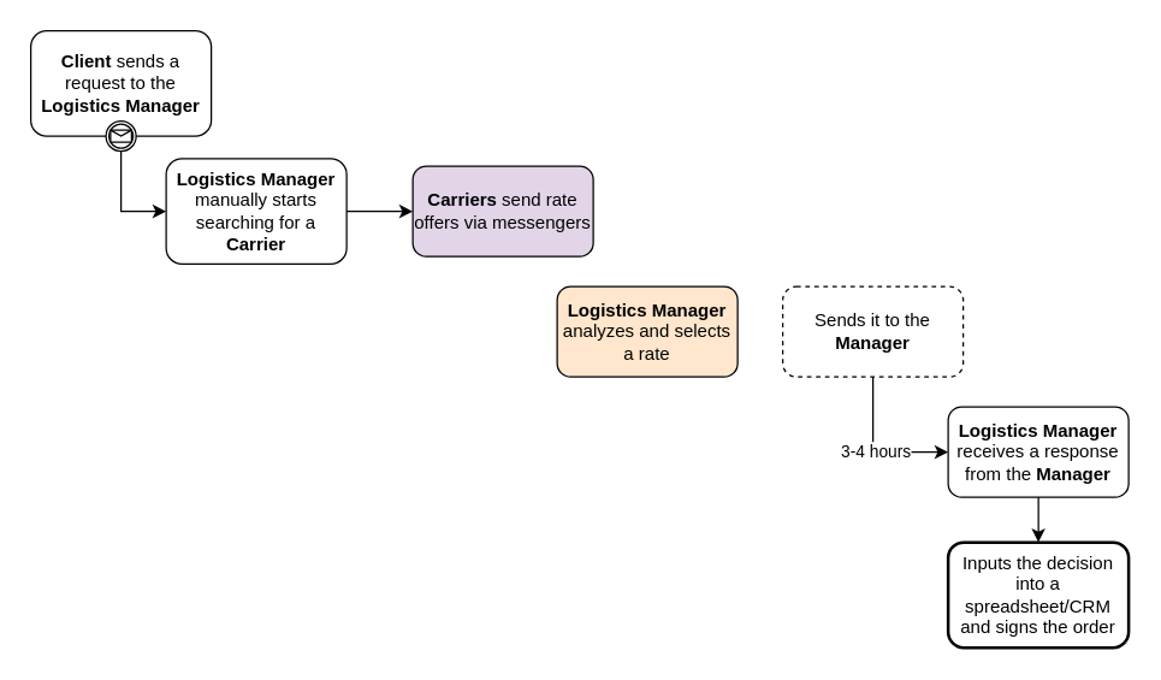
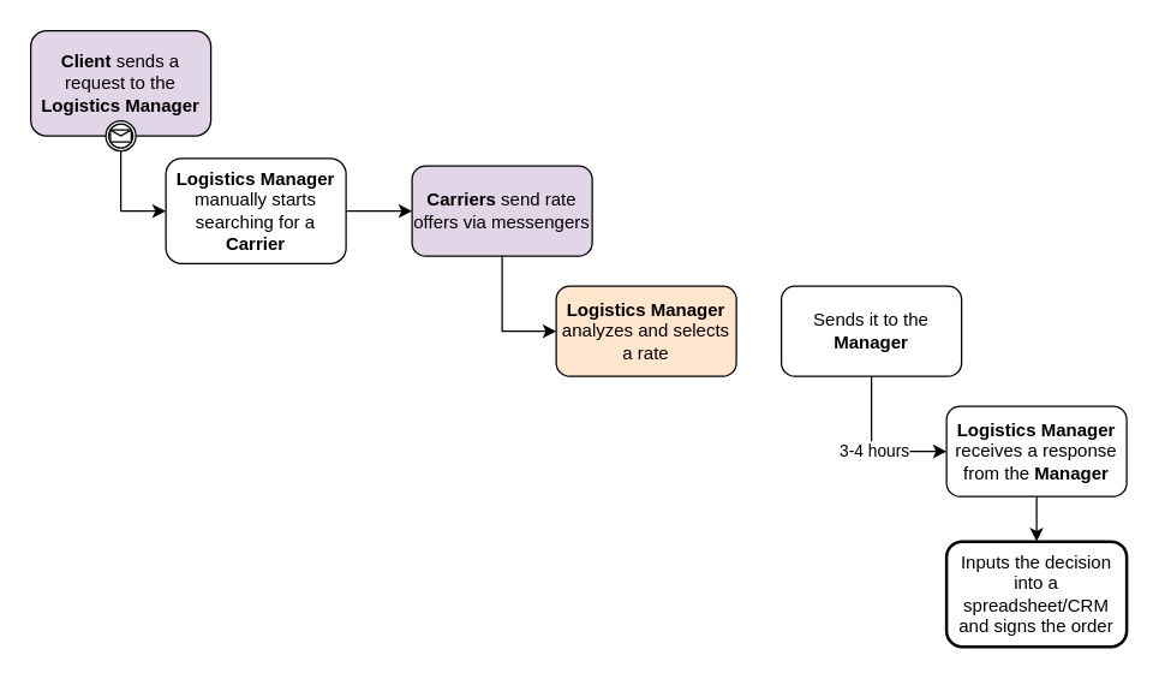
- <mxCell id="2" value="&lt;strong data-end=&quot;62&quot; data-start=&quot;52&quot;&gt;Client&lt;/strong&gt; sends a request to the &lt;strong data-end=&quot;107&quot; data-start=&quot;86&quot;&gt;Logistics Manager&lt;/strong&gt;" style="rounded=1;whiteSpace=wrap;html=1;" vertex="1" parent="1"><mxGeometry x="20" y="20" width="120" height="70" as="geometry" /></mxCell>
+ <mxCell id="2" value="&lt;strong data-end=&quot;62&quot; data-start=&quot;52&quot;&gt;Client&lt;/strong&gt; sends a request to the &lt;strong data-end=&quot;107&quot; data-start=&quot;86&quot;&gt;Logistics Manager&lt;/strong&gt;" style="rounded=1;whiteSpace=wrap;html=1;fillColor=#e1d5e7;" vertex="1" parent="1"><mxGeometry x="20" y="20" width="120" height="70" as="geometry" /></mxCell>
+ <mxCell id="9" value="" style="endArrow=classic;html=1;rounded=0;exitX=0.5;exitY=1;exitDx=0;exitDy=0;entryX=0;entryY=0.5;entryDx=0;entryDy=0;" edge="1" parent="1" source="6" target="8"><mxGeometry width="50" height="50" relative="1" as="geometry"><mxPoint x="310" y="220" as="sourcePoint" /><mxPoint x="360" y="170" as="targetPoint" /><Array as="points"><mxPoint x="334" y="220" /></Array></mxGeometry></mxCell>
- <mxCell id="10" value="&lt;p data-end=&quot;300&quot; data-start=&quot;273&quot;&gt;Sends it to the &lt;strong data-end=&quot;300&quot; data-start=&quot;289&quot;&gt;Manager&lt;/strong&gt;&lt;/p&gt;&lt;p data-end=&quot;319&quot; data-start=&quot;302&quot;&gt;&lt;/p&gt;" style="rounded=1;whiteSpace=wrap;html=1;dashed=1;" vertex="1" parent="1"><mxGeometry x="520" y="190" width="120" height="60" as="geometry" /></mxCell>
+ <mxCell id="10" value="&lt;p data-end=&quot;300&quot; data-start=&quot;273&quot;&gt;Sends it to the &lt;strong data-end=&quot;300&quot; data-start=&quot;289&quot;&gt;Manager&lt;/strong&gt;&lt;/p&gt;&lt;p data-end=&quot;319&quot; data-start=&quot;302&quot;&gt;&lt;/p&gt;" style="rounded=1;whiteSpace=wrap;html=1;" vertex="1" parent="1"><mxGeometry x="520" y="190" width="120" height="60" as="geometry" /></mxCell>
